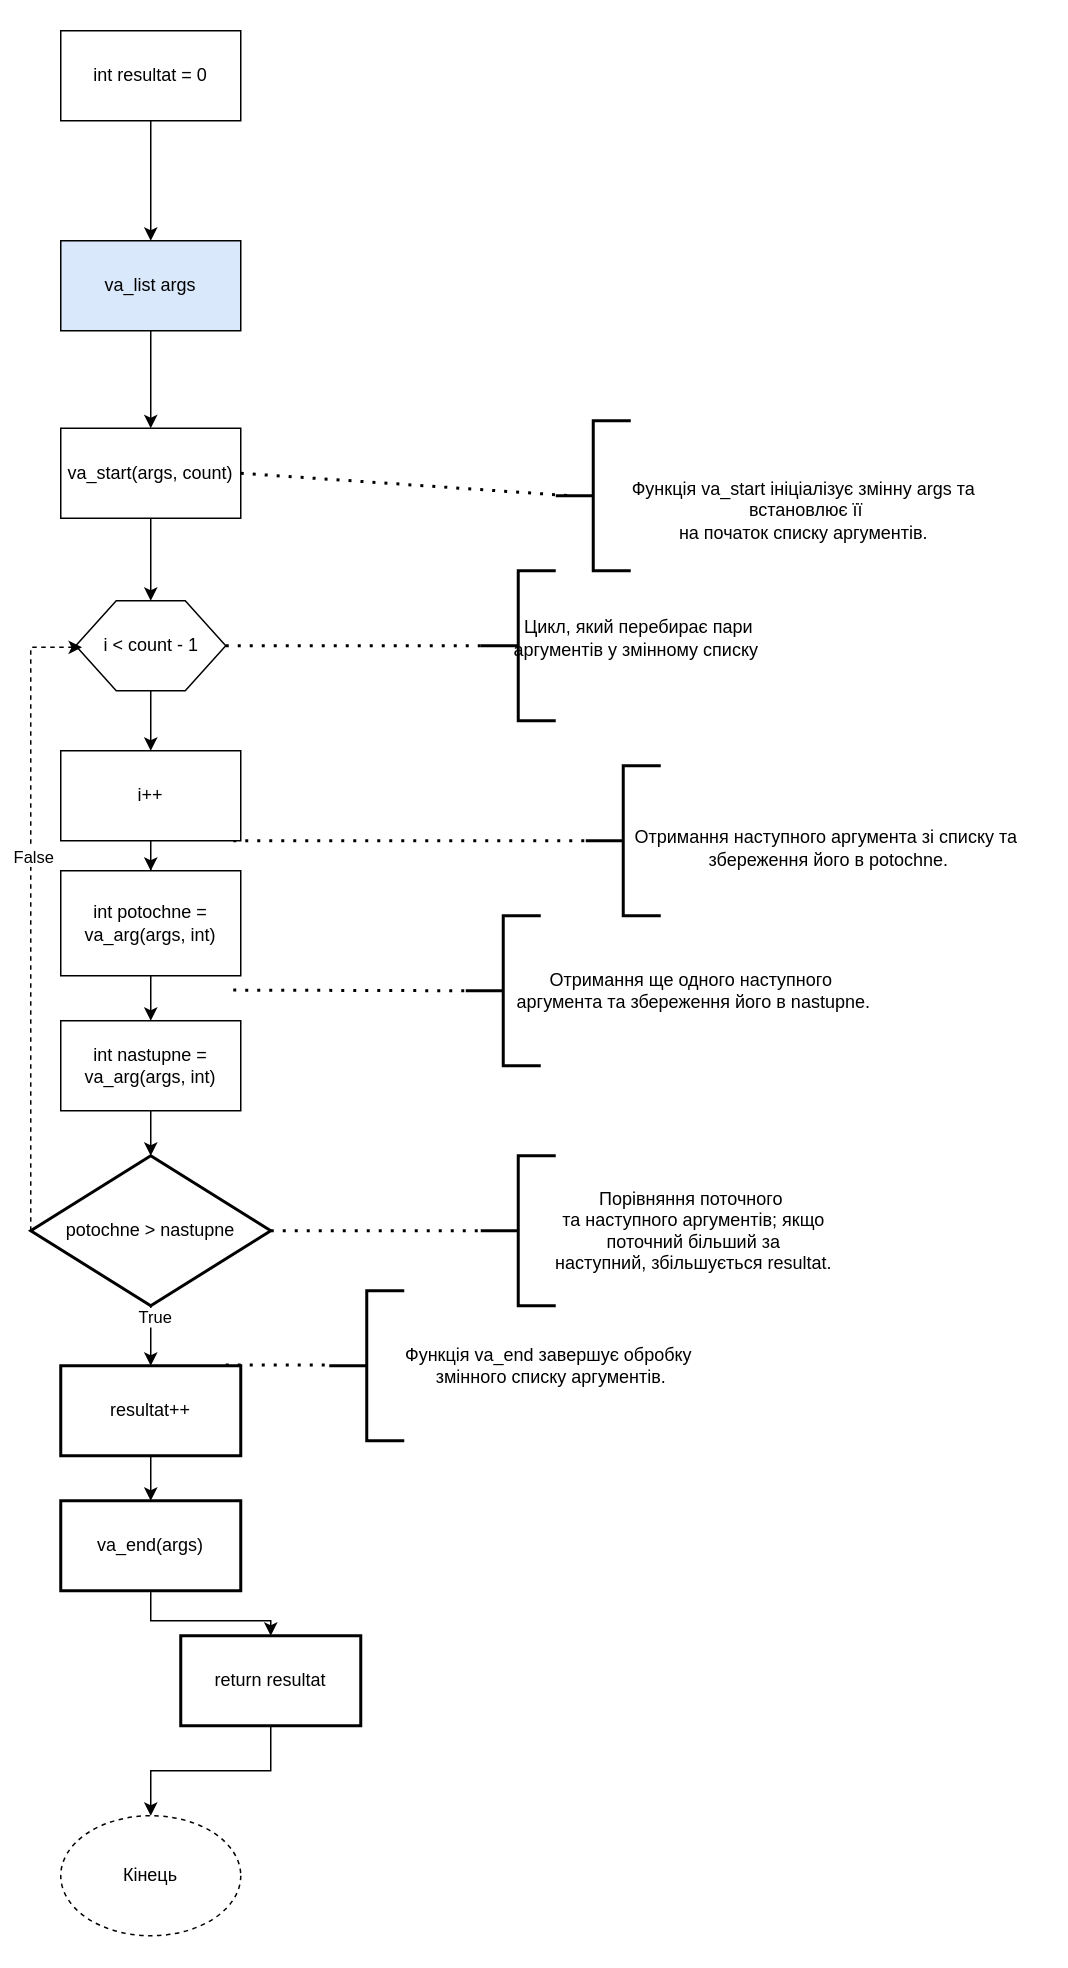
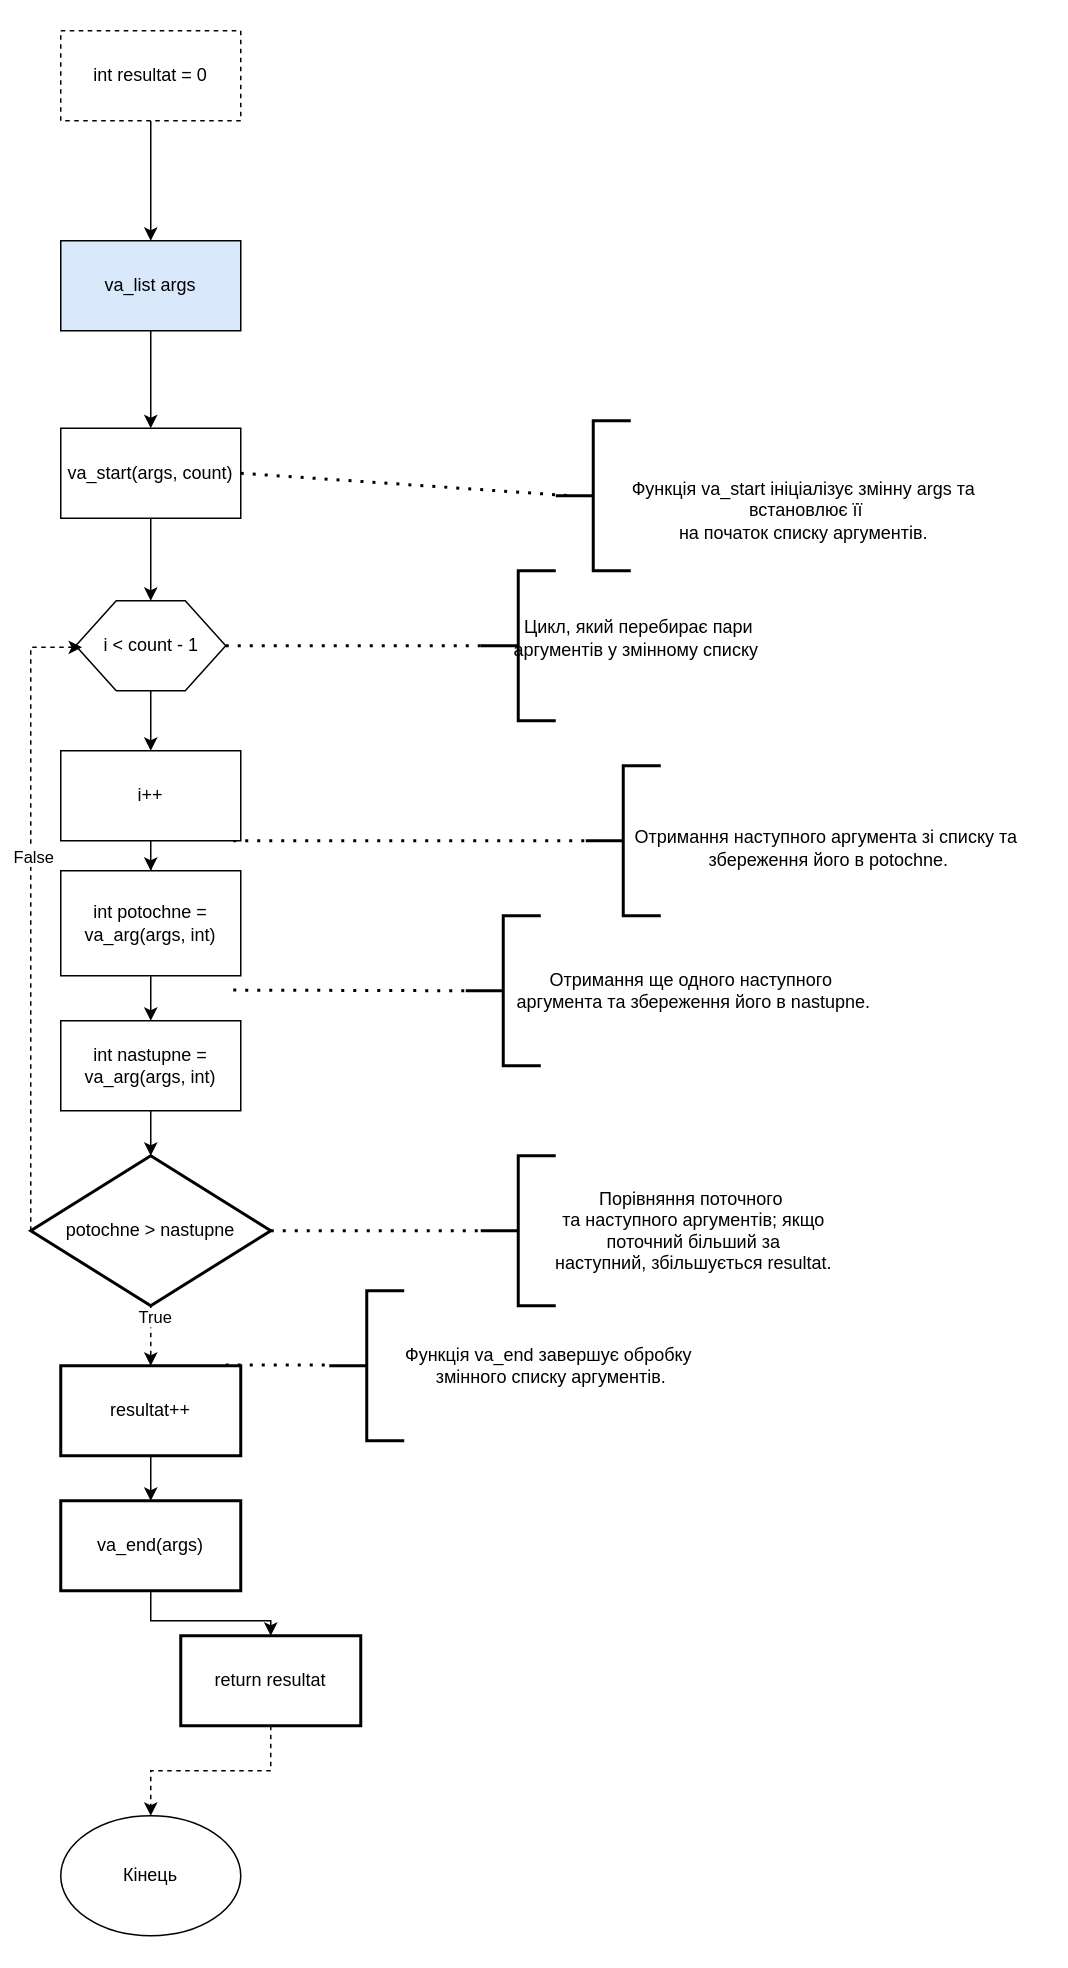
- <mxCell id="3" value="int resultat = 0" style="whiteSpace=wrap;html=1;" parent="1" vertex="1"><mxGeometry x="40" y="20" width="120" height="60" as="geometry" /></mxCell>
+ <mxCell id="3" value="int resultat = 0" style="whiteSpace=wrap;html=1;dashed=1;" parent="1" vertex="1"><mxGeometry x="40" y="20" width="120" height="60" as="geometry" /></mxCell>
- <mxCell id="10" value="" style="edgeStyle=orthogonalEdgeStyle;rounded=0;orthogonalLoop=1;jettySize=auto;html=1;" parent="1" source="12" target="14" edge="1"><mxGeometry relative="1" as="geometry" /></mxCell>
+ <mxCell id="10" value="" style="edgeStyle=orthogonalEdgeStyle;rounded=0;orthogonalLoop=1;jettySize=auto;html=1;dashed=1;" parent="1" source="12" target="14" edge="1"><mxGeometry relative="1" as="geometry" /></mxCell>
- <mxCell id="20" value="" style="edgeStyle=orthogonalEdgeStyle;rounded=0;orthogonalLoop=1;jettySize=auto;html=1;" edge="1" parent="1" source="21" target="46"><mxGeometry relative="1" as="geometry" /></mxCell>
+ <mxCell id="20" value="" style="edgeStyle=orthogonalEdgeStyle;rounded=0;orthogonalLoop=1;jettySize=auto;html=1;dashed=1;" edge="1" parent="1" source="21" target="46"><mxGeometry relative="1" as="geometry" /></mxCell>
- <mxCell id="46" value="Кінець" style="ellipse;whiteSpace=wrap;html=1;dashed=1;" vertex="1" parent="1"><mxGeometry x="40" y="1210" width="120" height="80" as="geometry" /></mxCell>
+ <mxCell id="46" value="Кінець" style="ellipse;whiteSpace=wrap;html=1;" vertex="1" parent="1"><mxGeometry x="40" y="1210" width="120" height="80" as="geometry" /></mxCell>
